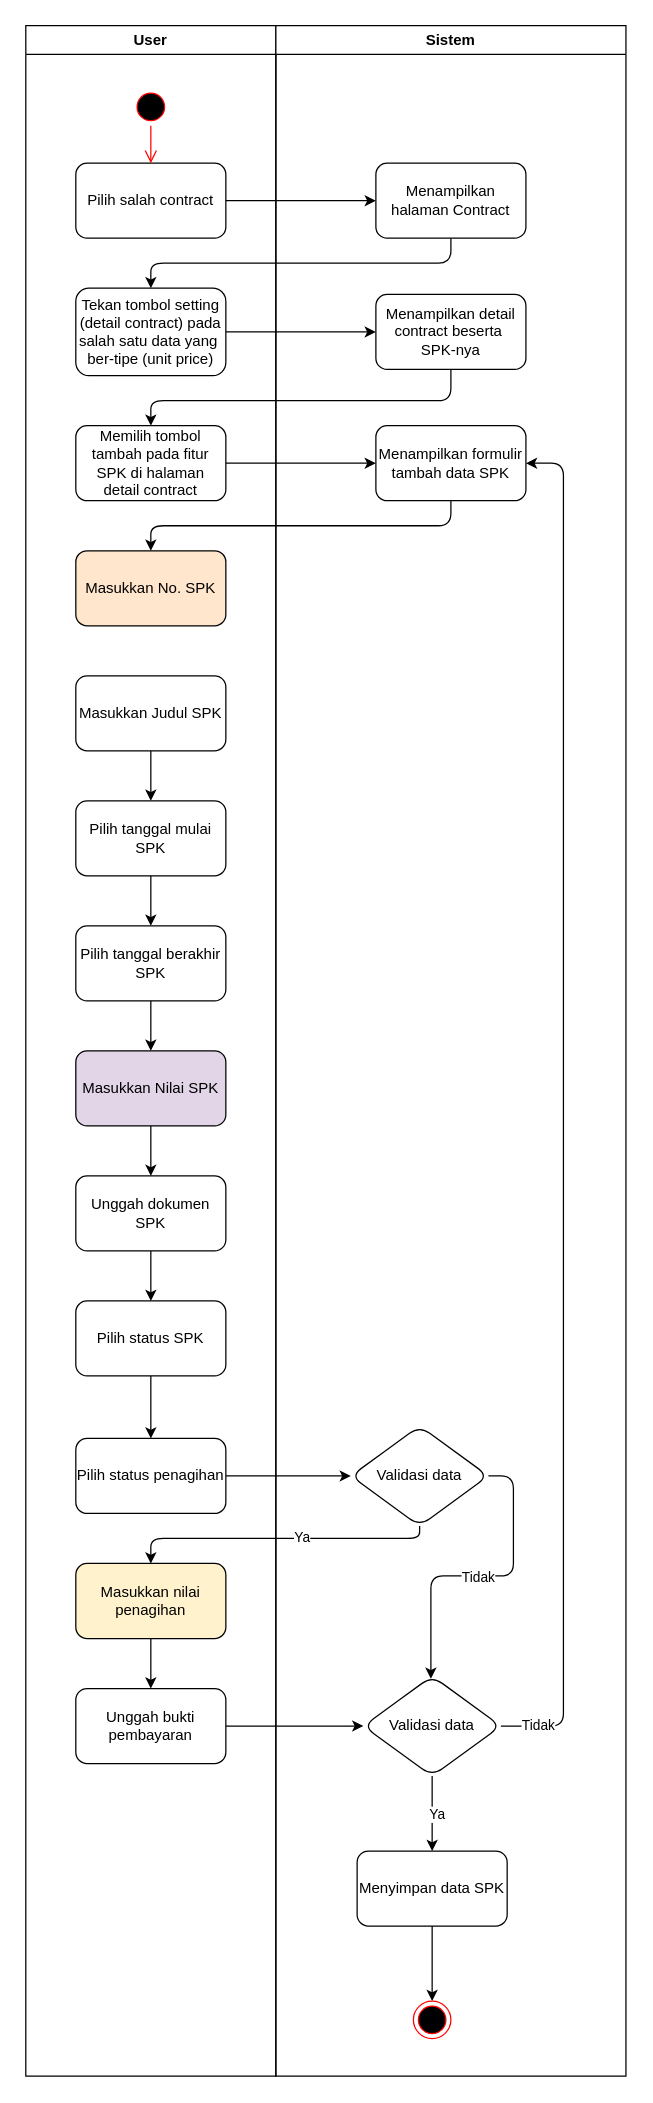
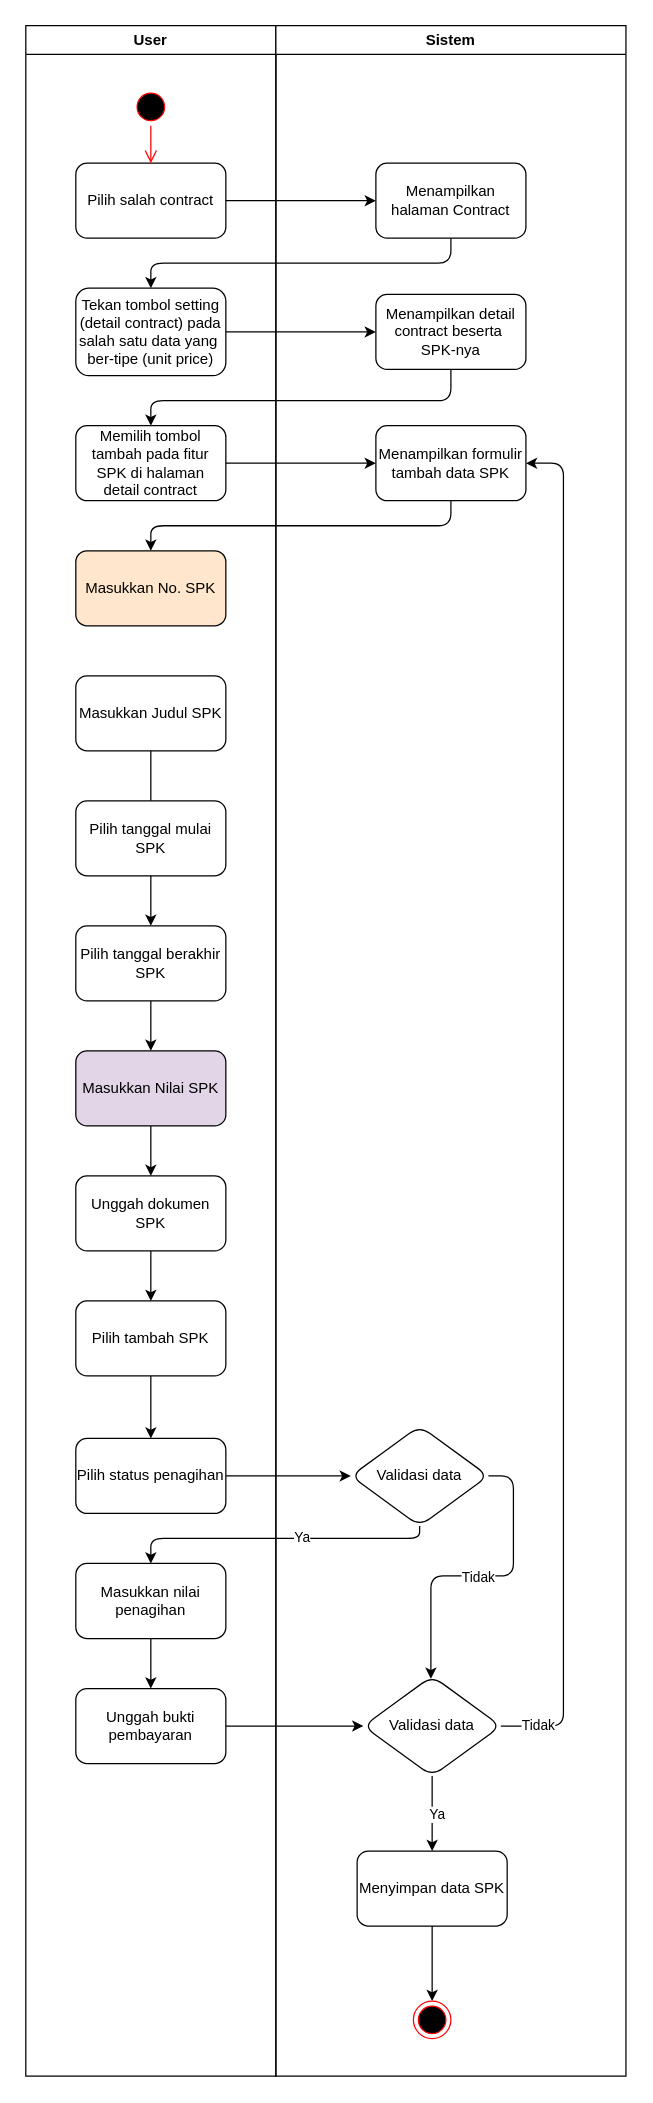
- <mxCell id="9" value="" style="edgeStyle=none;html=1;" parent="2" source="10" target="11" edge="1"><mxGeometry relative="1" as="geometry" /></mxCell>
+ <mxCell id="9" value="" style="edgeStyle=none;html=1;endArrow=none;" parent="2" source="10" target="11" edge="1"><mxGeometry relative="1" as="geometry" /></mxCell>
- <mxCell id="44" value="Pilih status SPK" style="rounded=1;whiteSpace=wrap;html=1;" parent="1" vertex="1"><mxGeometry x="60" y="1040" width="120" height="60" as="geometry" /></mxCell>
+ <mxCell id="44" value="Pilih tambah SPK" style="rounded=1;whiteSpace=wrap;html=1;" parent="1" vertex="1"><mxGeometry x="60" y="1040" width="120" height="60" as="geometry" /></mxCell>
- <mxCell id="13" value="Masukkan nilai penagihan" style="rounded=1;whiteSpace=wrap;html=1;fillColor=#fff2cc;" parent="2" vertex="1"><mxGeometry x="40" y="1230" width="120" height="60" as="geometry" /></mxCell>
+ <mxCell id="13" value="Masukkan nilai penagihan" style="rounded=1;whiteSpace=wrap;html=1;" parent="2" vertex="1"><mxGeometry x="40" y="1230" width="120" height="60" as="geometry" /></mxCell>
